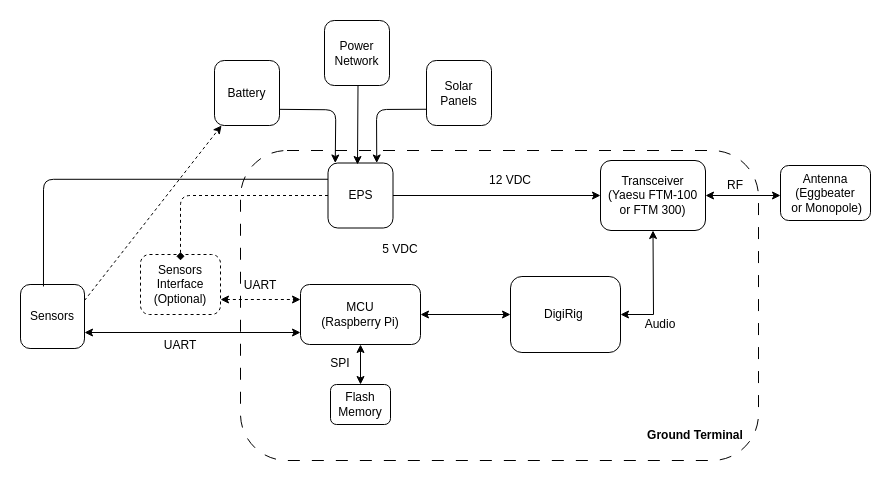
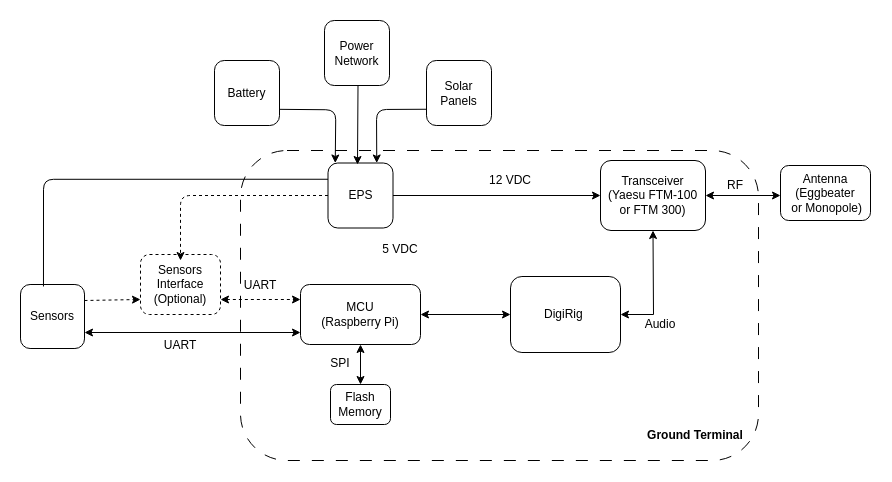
- <mxCell id="11" value="" style="endArrow=classic;html=1;rounded=1;exitX=1;exitY=0.25;exitDx=0;exitDy=0;dashed=1;labelBackgroundColor=none;fontColor=default;" parent="1" source="7" target="29" edge="1"><mxGeometry width="50" height="50" relative="1" as="geometry"><mxPoint x="360" y="320" as="sourcePoint" /><mxPoint x="410" y="270" as="targetPoint" /></mxGeometry></mxCell>
+ <mxCell id="11" value="" style="endArrow=classic;html=1;rounded=1;entryX=0;entryY=0.75;entryDx=0;entryDy=0;exitX=1;exitY=0.25;exitDx=0;exitDy=0;dashed=1;labelBackgroundColor=none;fontColor=default;" parent="1" source="7" target="6" edge="1"><mxGeometry width="50" height="50" relative="1" as="geometry"><mxPoint x="360" y="320" as="sourcePoint" /><mxPoint x="410" y="270" as="targetPoint" /></mxGeometry></mxCell>
- <mxCell id="27" value="" style="endArrow=diamond;html=1;rounded=1;exitX=0;exitY=0.5;exitDx=0;exitDy=0;entryX=0.5;entryY=0.1;entryDx=0;entryDy=0;entryPerimeter=0;dashed=1;labelBackgroundColor=none;fontColor=default;" parent="1" source="18" target="6" edge="1"><mxGeometry width="50" height="50" relative="1" as="geometry"><mxPoint x="470" y="270" as="sourcePoint" /><mxPoint x="180" y="250" as="targetPoint" /><Array as="points"><mxPoint x="180" y="195" /></Array></mxGeometry></mxCell>
+ <mxCell id="27" value="" style="endArrow=classic;html=1;rounded=1;exitX=0;exitY=0.5;exitDx=0;exitDy=0;entryX=0.5;entryY=0.1;entryDx=0;entryDy=0;entryPerimeter=0;dashed=1;labelBackgroundColor=none;fontColor=default;" parent="1" source="18" target="6" edge="1"><mxGeometry width="50" height="50" relative="1" as="geometry"><mxPoint x="470" y="270" as="sourcePoint" /><mxPoint x="180" y="250" as="targetPoint" /><Array as="points"><mxPoint x="180" y="195" /></Array></mxGeometry></mxCell>
